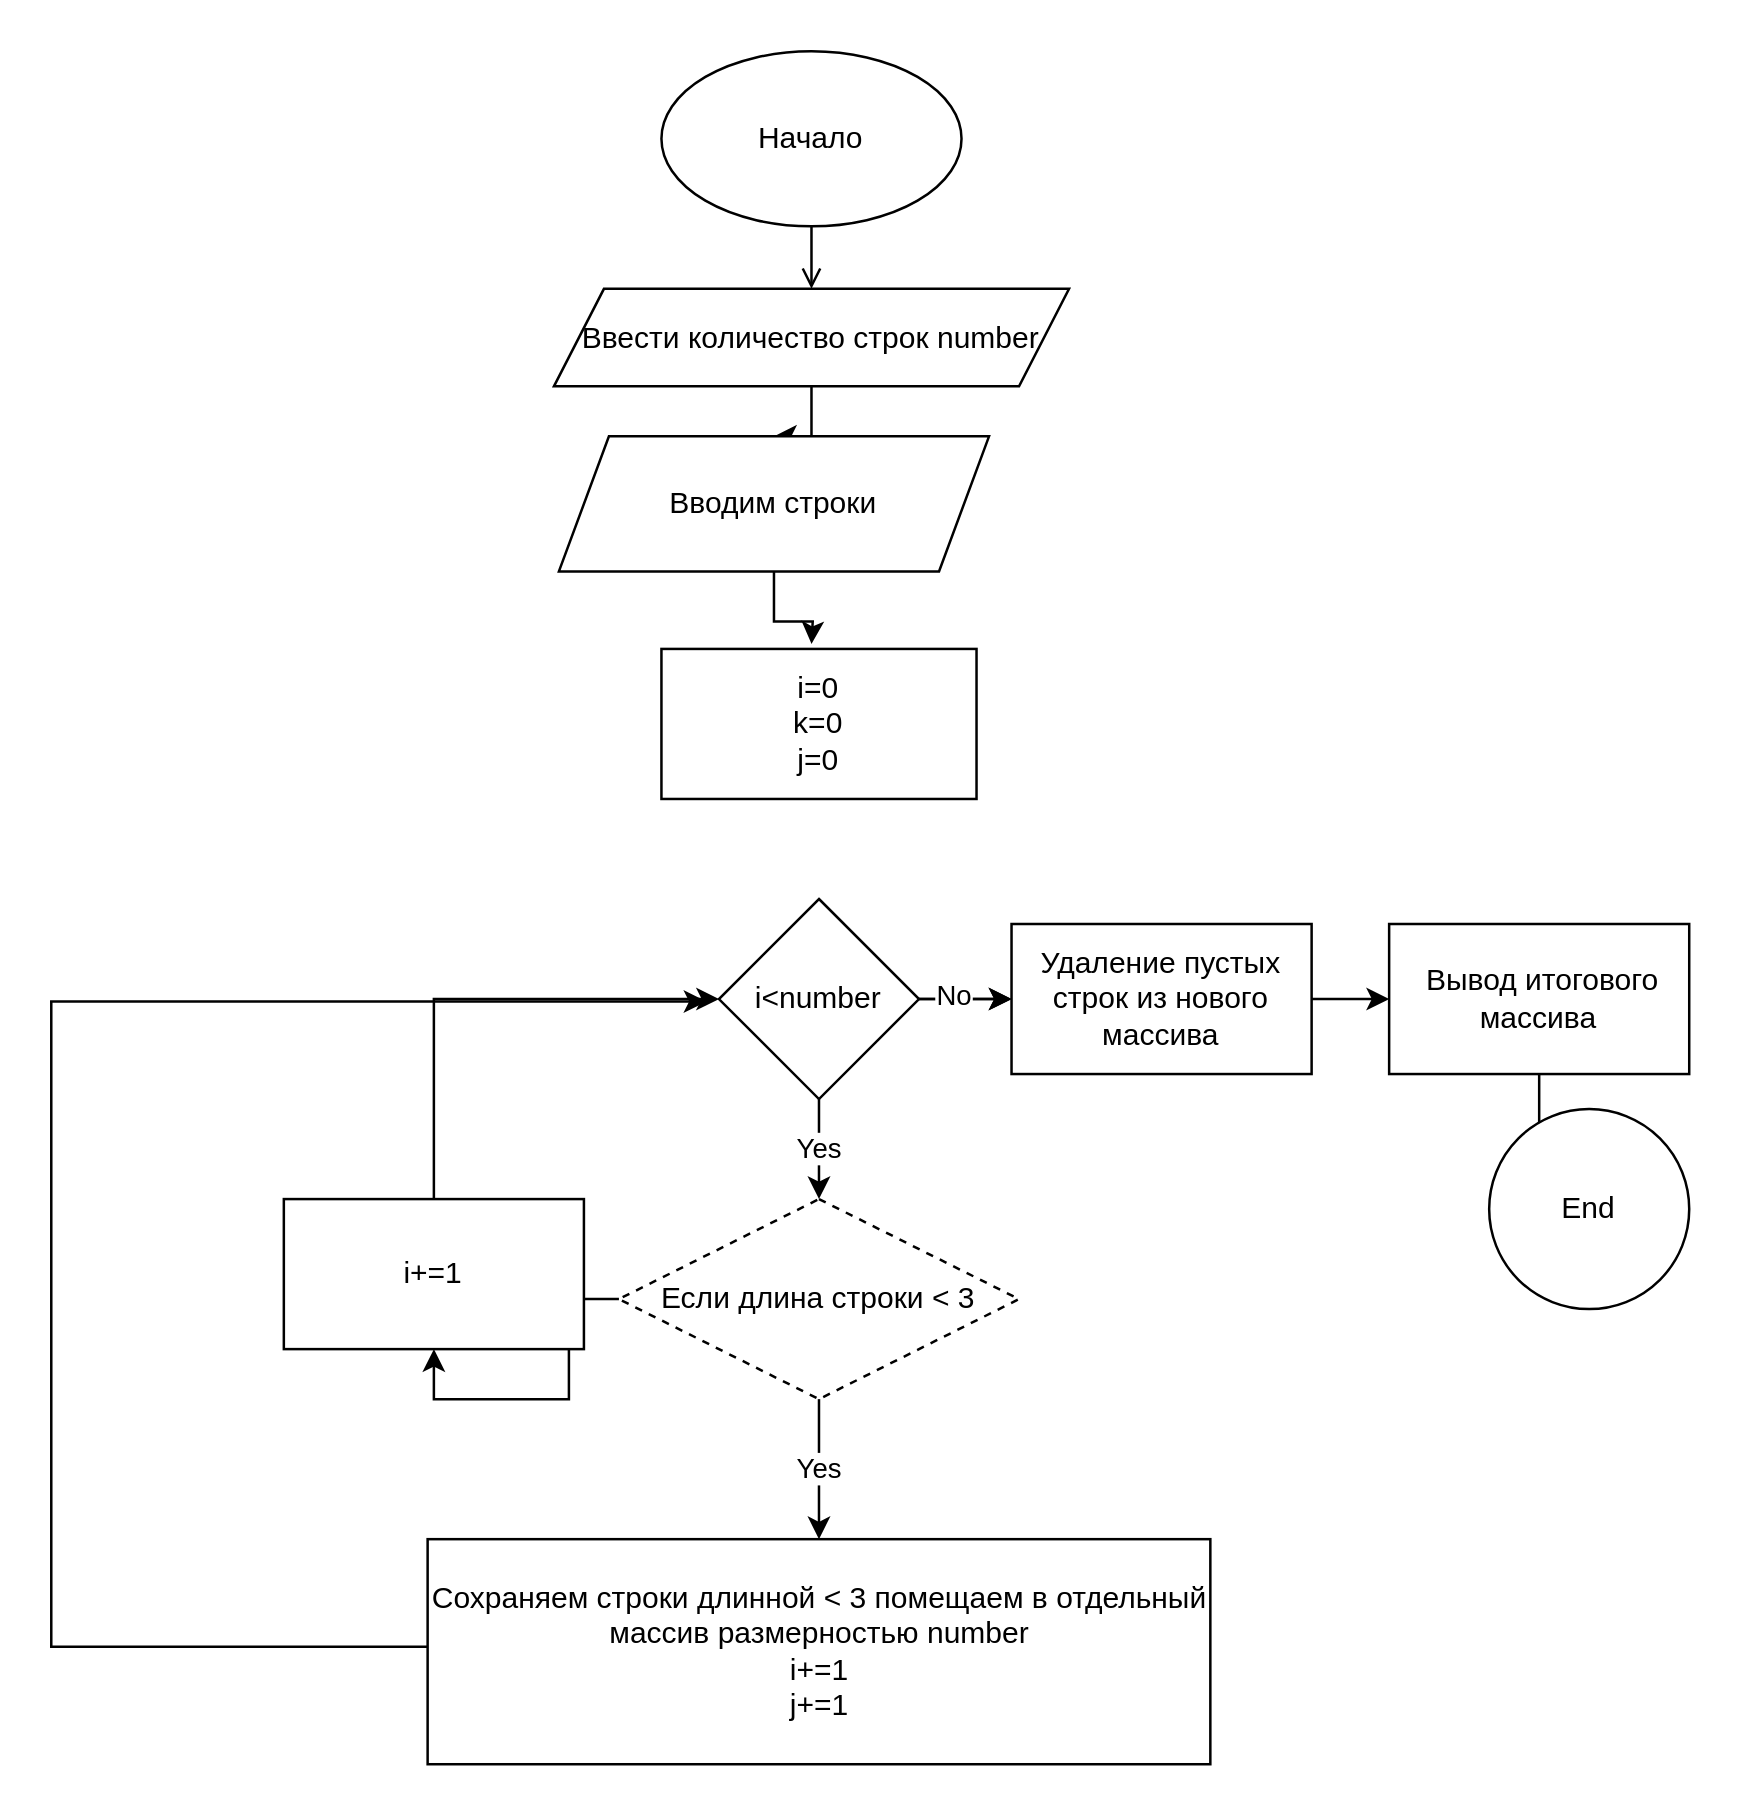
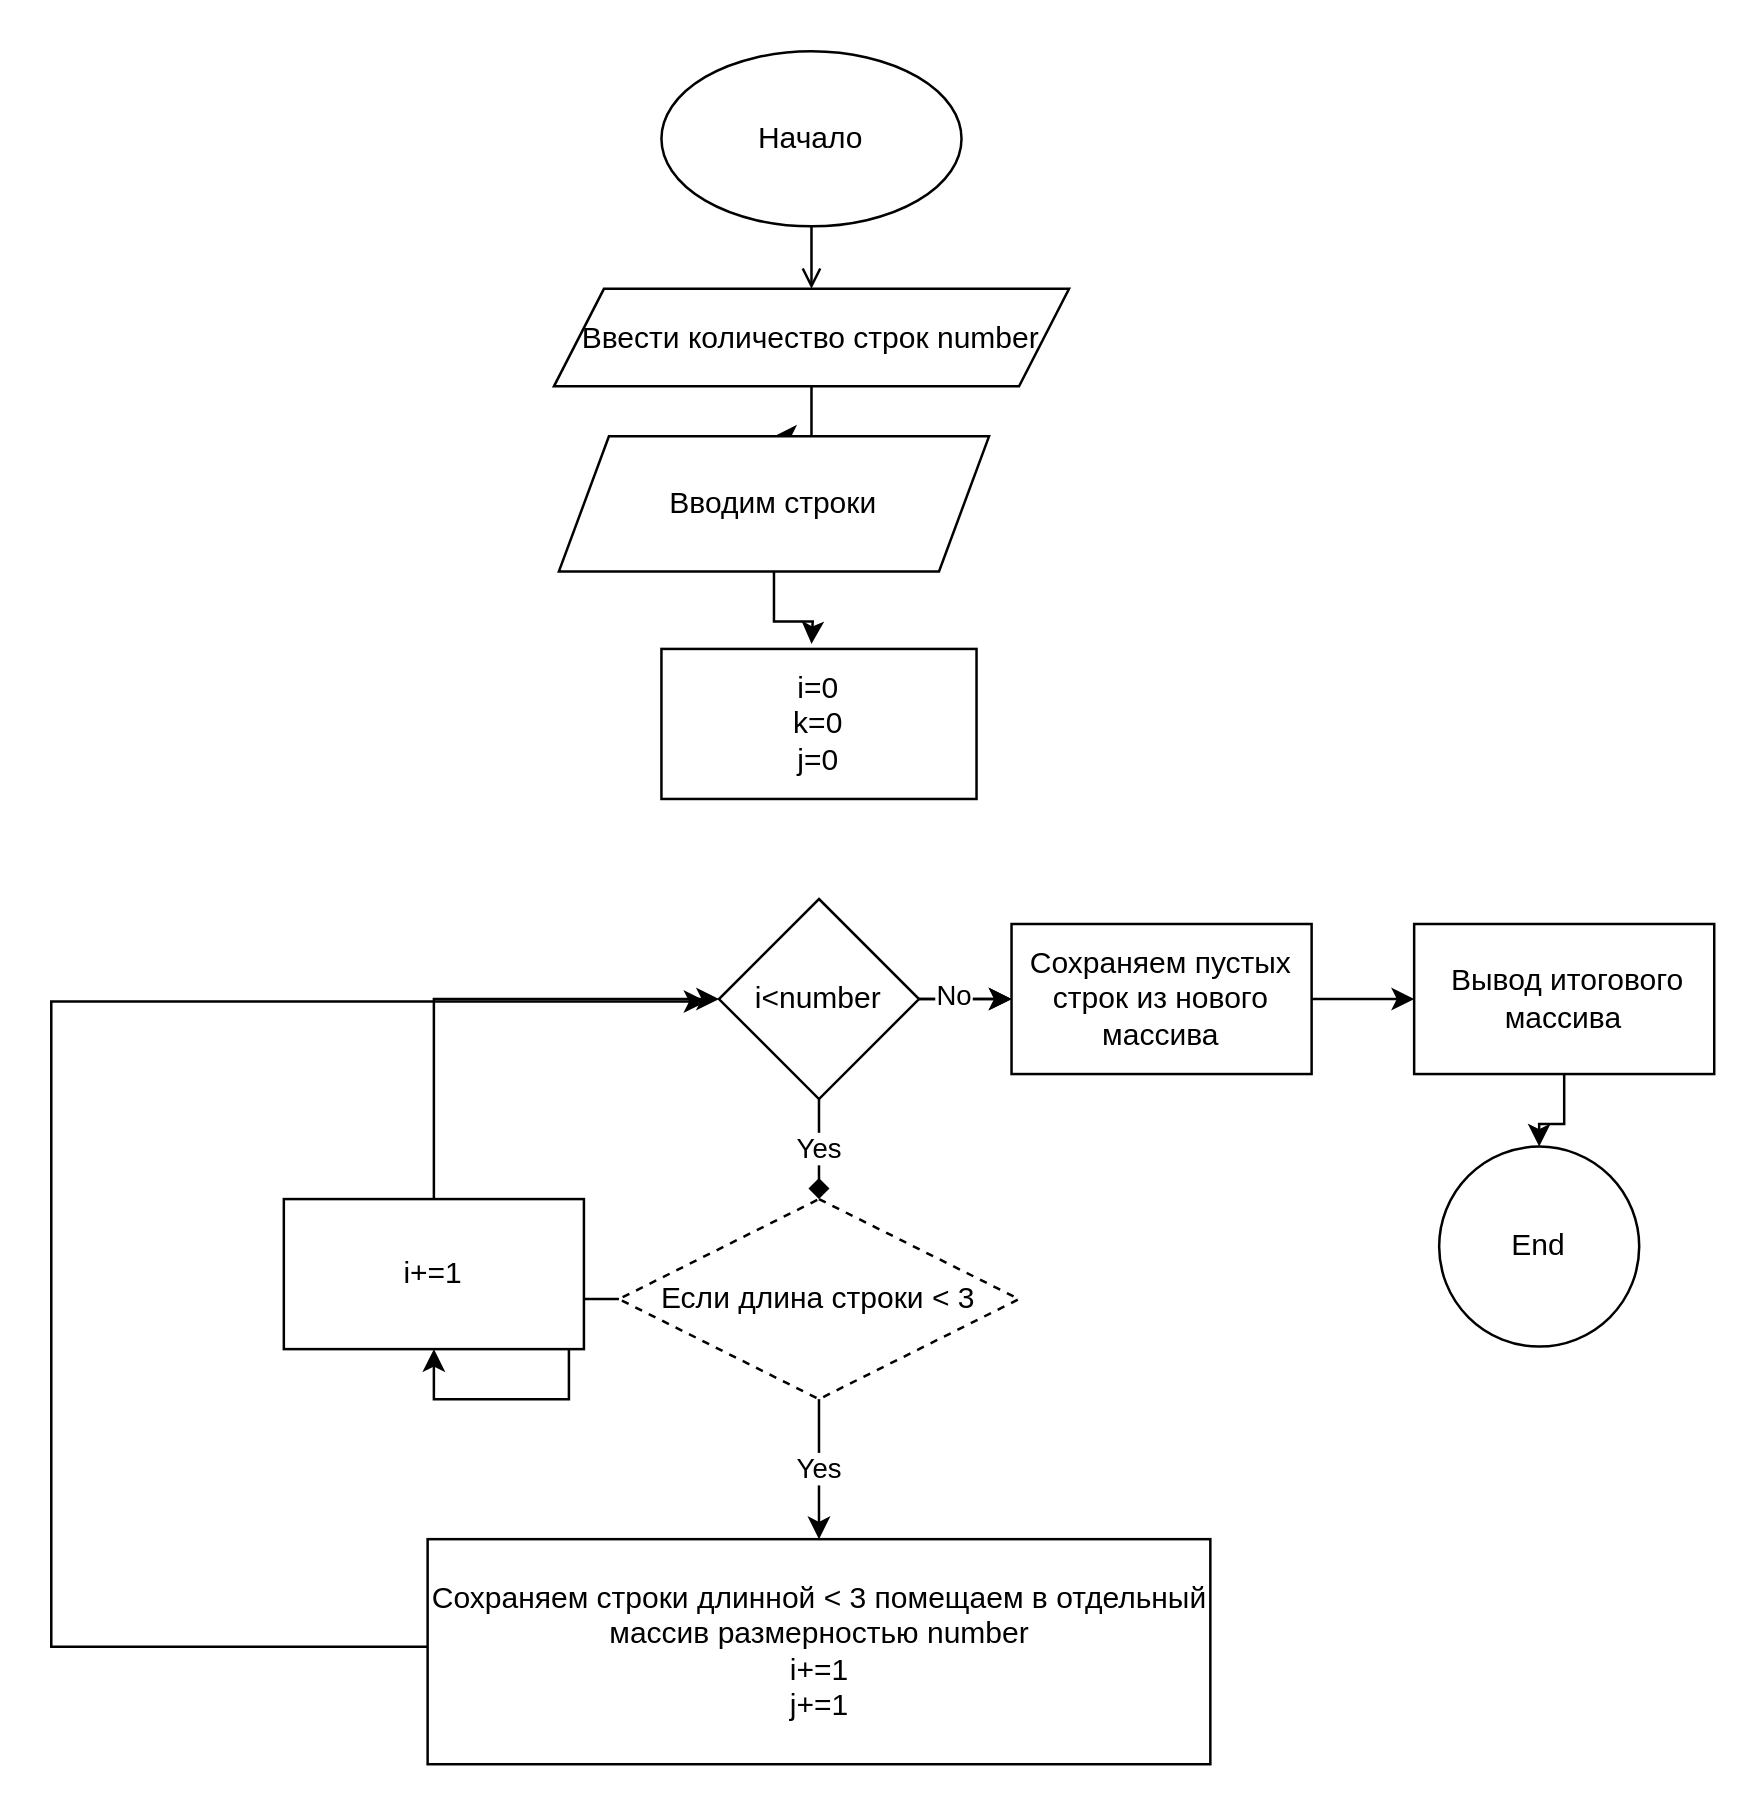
- <mxCell id="23" value="Удаление пустых строк из нового массива" style="rounded=0;whiteSpace=wrap;html=1;" vertex="1" parent="1"><mxGeometry x="404" y="369" width="120" height="60" as="geometry" /></mxCell>
+ <mxCell id="23" value="Сохраняем пустых строк из нового массива" style="rounded=0;whiteSpace=wrap;html=1;" vertex="1" parent="1"><mxGeometry x="404" y="369" width="120" height="60" as="geometry" /></mxCell>
- <mxCell id="15" value="&amp;nbsp;Вывод итогового массива" style="rounded=0;whiteSpace=wrap;html=1;" parent="1" vertex="1"><mxGeometry x="555" y="369" width="120" height="60" as="geometry" /></mxCell>
+ <mxCell id="15" value="&amp;nbsp;Вывод итогового массива" style="rounded=0;whiteSpace=wrap;html=1;" parent="1" vertex="1"><mxGeometry x="565" y="369" width="120" height="60" as="geometry" /></mxCell>
- <mxCell id="7" value="Yes" style="edgeStyle=orthogonalEdgeStyle;rounded=0;orthogonalLoop=1;jettySize=auto;html=1;entryX=0.5;entryY=0;entryDx=0;entryDy=0;" parent="1" source="11" target="13" edge="1"><mxGeometry relative="1" as="geometry" /></mxCell>
+ <mxCell id="7" value="Yes" style="edgeStyle=orthogonalEdgeStyle;rounded=0;orthogonalLoop=1;jettySize=auto;html=1;entryX=0.5;entryY=0;entryDx=0;entryDy=0;endArrow=diamond;" parent="1" source="11" target="13" edge="1"><mxGeometry relative="1" as="geometry" /></mxCell>
- <mxCell id="16" value="End" style="ellipse;whiteSpace=wrap;html=1;aspect=fixed;" parent="1" vertex="1"><mxGeometry x="595" y="443" width="80" height="80" as="geometry" /></mxCell>
+ <mxCell id="16" value="End" style="ellipse;whiteSpace=wrap;html=1;aspect=fixed;" parent="1" vertex="1"><mxGeometry x="575" y="458" width="80" height="80" as="geometry" /></mxCell>
